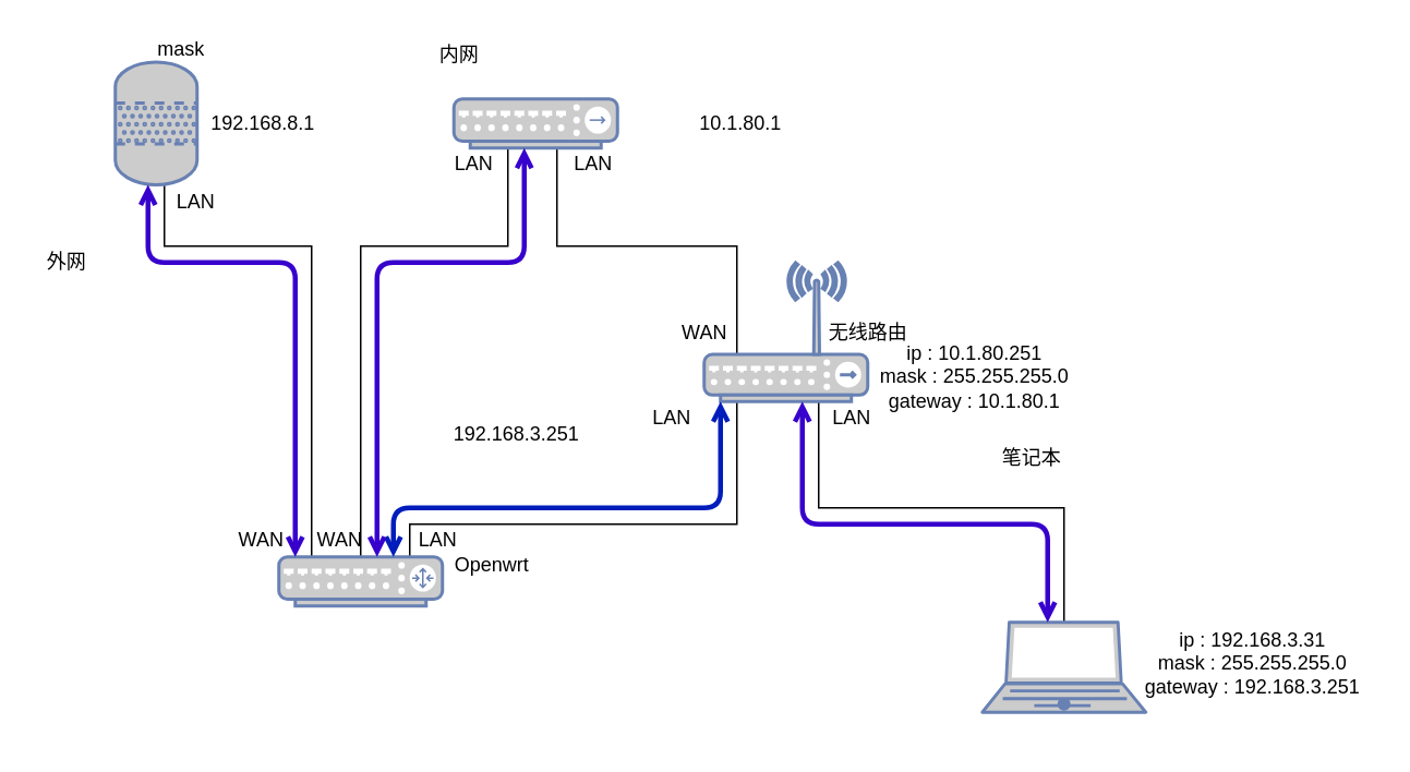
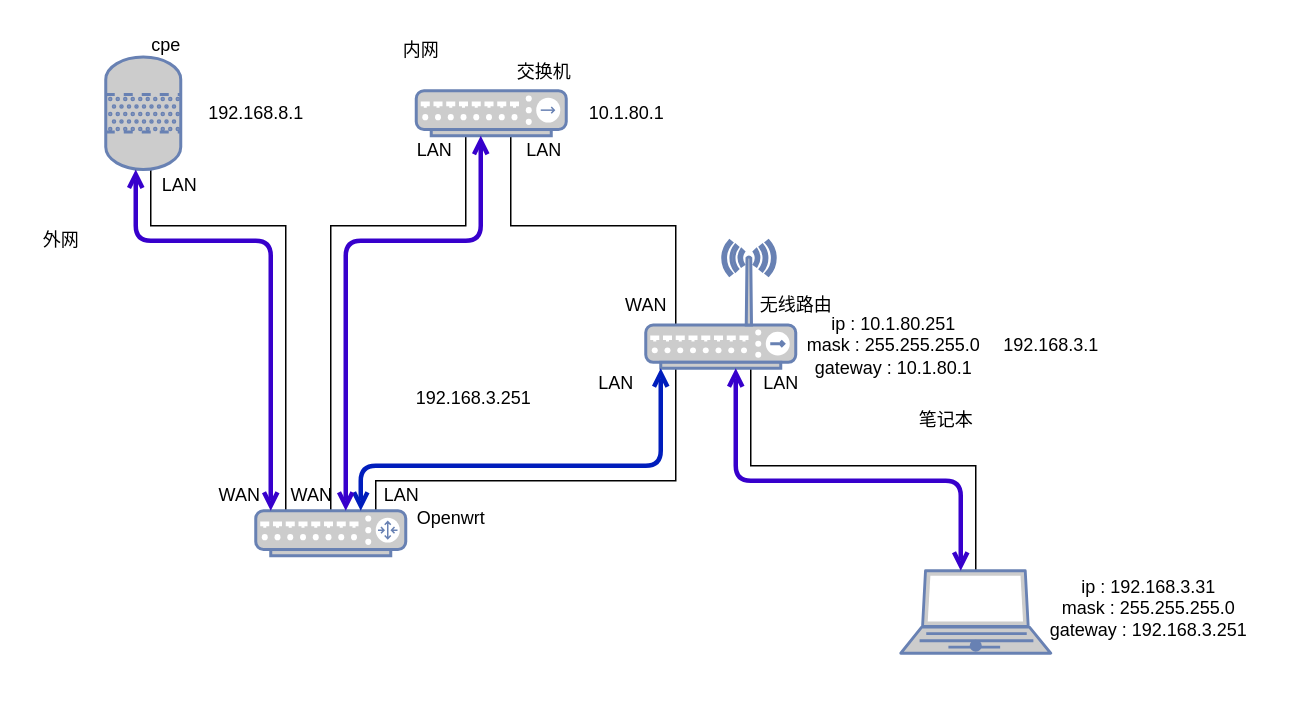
- <mxCell id="18" value="mask" style="text;html=1;align=center;verticalAlign=middle;resizable=0;points=[];autosize=1;strokeColor=none;fillColor=none;" vertex="1" parent="1"><mxGeometry x="90" y="20" width="40" height="20" as="geometry" /></mxCell>
+ <mxCell id="18" value="cpe" style="text;html=1;align=center;verticalAlign=middle;resizable=0;points=[];autosize=1;strokeColor=none;fillColor=none;" vertex="1" parent="1"><mxGeometry x="90" y="20" width="40" height="20" as="geometry" /></mxCell>
+ <mxCell id="17" value="交换机" style="text;html=1;align=center;verticalAlign=middle;resizable=0;points=[];autosize=1;strokeColor=none;fillColor=none;" vertex="1" parent="1"><mxGeometry x="337" y="37.5" width="50" height="20" as="geometry" /></mxCell>
- <mxCell id="30" value="192.168.8.1" style="text;html=1;align=center;verticalAlign=middle;resizable=0;points=[];autosize=1;strokeColor=none;fillColor=none;" vertex="1" parent="1"><mxGeometry x="120" y="65" width="80" height="20" as="geometry" /></mxCell>
+ <mxCell id="30" value="192.168.8.1" style="text;html=1;align=center;verticalAlign=middle;resizable=0;points=[];autosize=1;strokeColor=none;fillColor=none;" vertex="1" parent="1"><mxGeometry x="130" y="65" width="80" height="20" as="geometry" /></mxCell>
- <mxCell id="31" value="10.1.80.1" style="text;html=1;align=center;verticalAlign=middle;resizable=0;points=[];autosize=1;strokeColor=none;fillColor=none;" vertex="1" parent="1"><mxGeometry x="417" y="65" width="70" height="20" as="geometry" /></mxCell>
+ <mxCell id="31" value="10.1.80.1" style="text;html=1;align=center;verticalAlign=middle;resizable=0;points=[];autosize=1;strokeColor=none;fillColor=none;" vertex="1" parent="1"><mxGeometry x="382" y="65" width="70" height="20" as="geometry" /></mxCell>
+ <mxCell id="32" value="192.168.3.1" style="text;html=1;align=center;verticalAlign=middle;resizable=0;points=[];autosize=1;strokeColor=none;fillColor=none;" vertex="1" parent="1"><mxGeometry x="660" y="220" width="80" height="20" as="geometry" /></mxCell>
